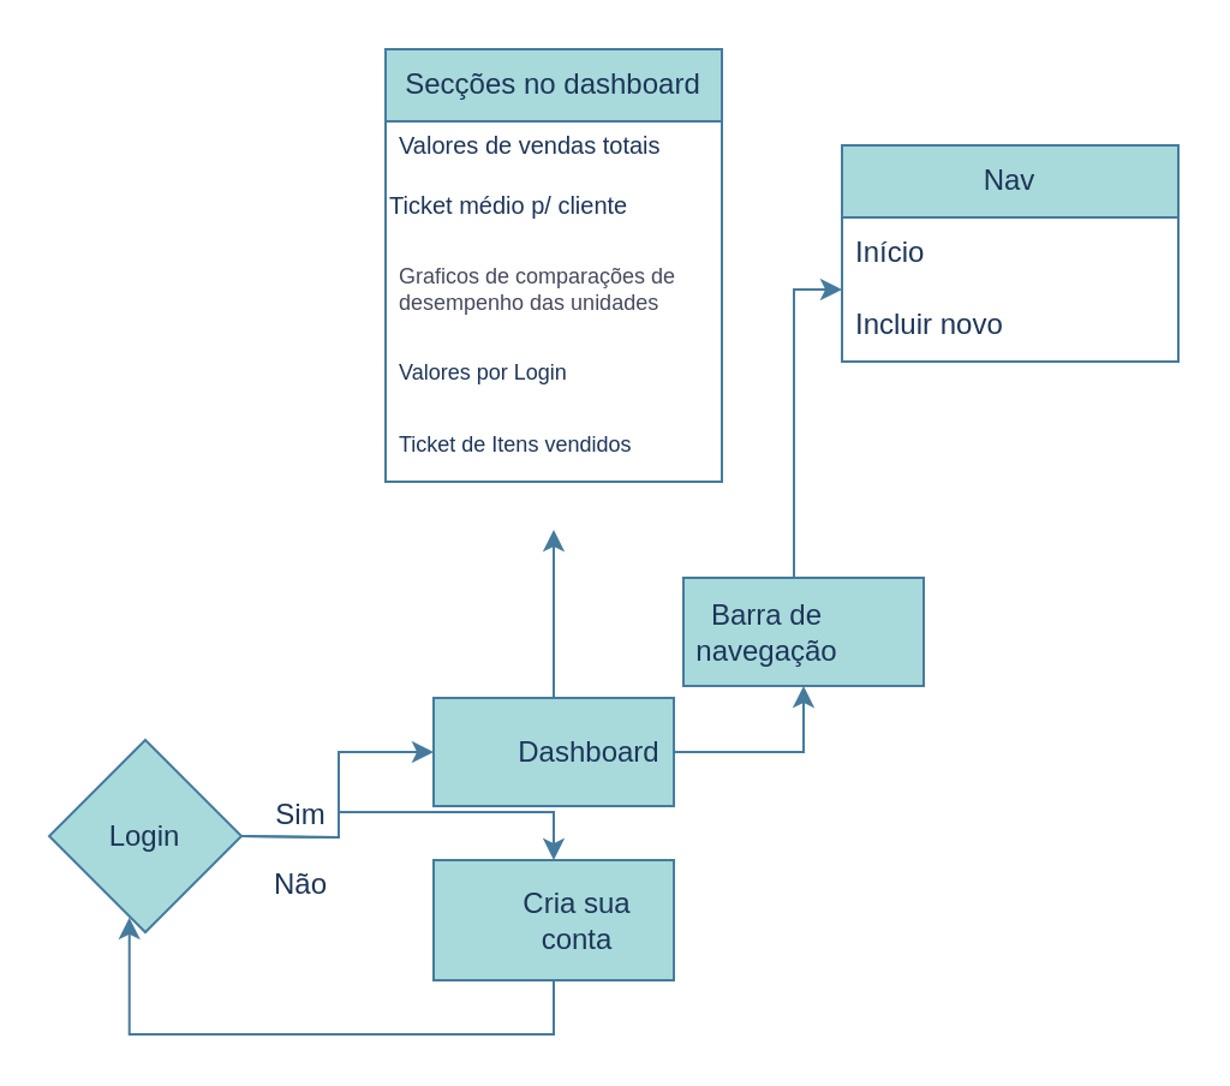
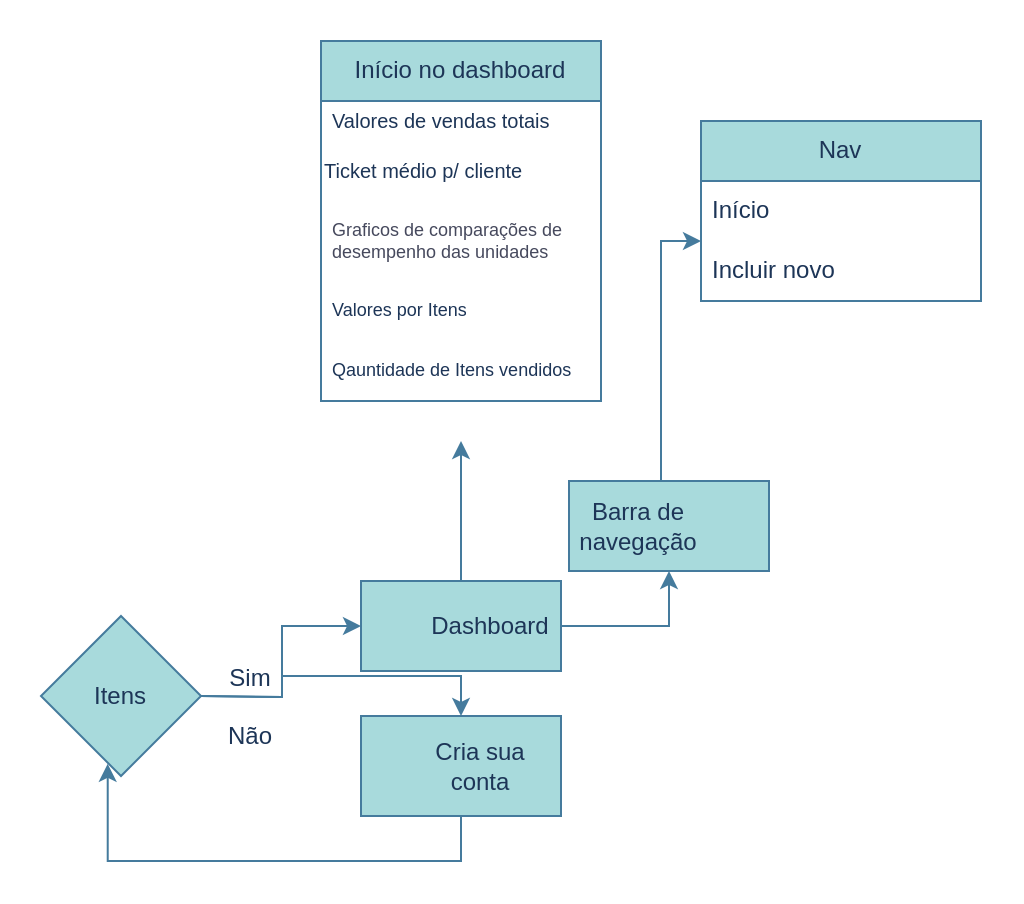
- <mxCell id="16" value="Secções no dashboard" style="swimlane;fontStyle=0;childLayout=stackLayout;horizontal=1;startSize=30;horizontalStack=0;resizeParent=1;resizeParentMax=0;resizeLast=0;collapsible=1;marginBottom=0;whiteSpace=wrap;html=1;strokeColor=#457B9D;fontColor=#1D3557;fillColor=#A8DADC;labelBackgroundColor=none;" parent="1" vertex="1"><mxGeometry x="160" y="20" width="140" height="180" as="geometry"><mxRectangle x="240" y="80" width="160" height="30" as="alternateBounds" /></mxGeometry></mxCell>
+ <mxCell id="16" value="Início no dashboard" style="swimlane;fontStyle=0;childLayout=stackLayout;horizontal=1;startSize=30;horizontalStack=0;resizeParent=1;resizeParentMax=0;resizeLast=0;collapsible=1;marginBottom=0;whiteSpace=wrap;html=1;strokeColor=#457B9D;fontColor=#1D3557;fillColor=#A8DADC;labelBackgroundColor=none;" parent="1" vertex="1"><mxGeometry x="160" y="20" width="140" height="180" as="geometry"><mxRectangle x="240" y="80" width="160" height="30" as="alternateBounds" /></mxGeometry></mxCell>
- <mxCell id="20" value="Valores por Login" style="text;strokeColor=none;fillColor=none;align=left;verticalAlign=middle;spacingLeft=4;spacingRight=4;overflow=hidden;points=[[0,0.5],[1,0.5]];portConstraint=eastwest;rotatable=0;whiteSpace=wrap;html=1;fontColor=#1D3557;fontSize=9;labelBackgroundColor=none;" parent="16" vertex="1"><mxGeometry y="120" width="140" height="30" as="geometry" /></mxCell>
+ <mxCell id="20" value="Valores por Itens" style="text;strokeColor=none;fillColor=none;align=left;verticalAlign=middle;spacingLeft=4;spacingRight=4;overflow=hidden;points=[[0,0.5],[1,0.5]];portConstraint=eastwest;rotatable=0;whiteSpace=wrap;html=1;fontColor=#1D3557;fontSize=9;labelBackgroundColor=none;" parent="16" vertex="1"><mxGeometry y="120" width="140" height="30" as="geometry" /></mxCell>
- <mxCell id="21" value="Ticket de Itens vendidos" style="text;strokeColor=none;fillColor=none;align=left;verticalAlign=middle;spacingLeft=4;spacingRight=4;overflow=hidden;points=[[0,0.5],[1,0.5]];portConstraint=eastwest;rotatable=0;whiteSpace=wrap;html=1;fontColor=#1D3557;fontSize=9;labelBackgroundColor=none;" parent="16" vertex="1"><mxGeometry y="150" width="140" height="30" as="geometry" /></mxCell>
+ <mxCell id="21" value="Qauntidade de Itens vendidos" style="text;strokeColor=none;fillColor=none;align=left;verticalAlign=middle;spacingLeft=4;spacingRight=4;overflow=hidden;points=[[0,0.5],[1,0.5]];portConstraint=eastwest;rotatable=0;whiteSpace=wrap;html=1;fontColor=#1D3557;fontSize=9;labelBackgroundColor=none;" parent="16" vertex="1"><mxGeometry y="150" width="140" height="30" as="geometry" /></mxCell>
- <mxCell id="5" value="Login" style="text;strokeColor=none;align=center;fillColor=none;verticalAlign=middle;whiteSpace=wrap;rounded=0;fontColor=#1D3557;horizontal=1;labelBackgroundColor=none;" parent="1" vertex="1"><mxGeometry x="30" y="332.5" width="60" height="30" as="geometry" /></mxCell>
+ <mxCell id="5" value="Itens" style="text;strokeColor=none;align=center;fillColor=none;verticalAlign=middle;whiteSpace=wrap;rounded=0;fontColor=#1D3557;horizontal=1;labelBackgroundColor=none;" parent="1" vertex="1"><mxGeometry x="30" y="332.5" width="60" height="30" as="geometry" /></mxCell>
